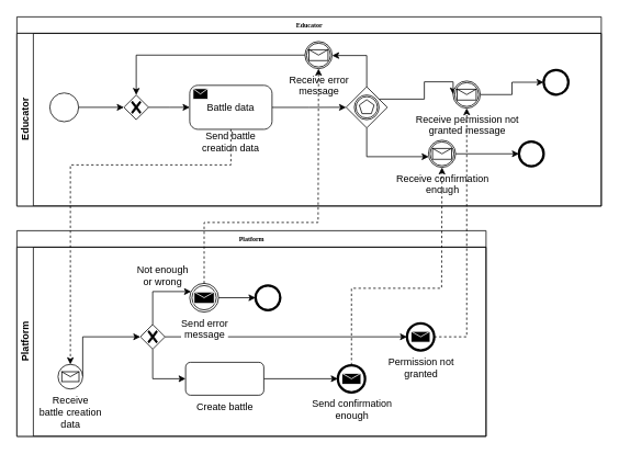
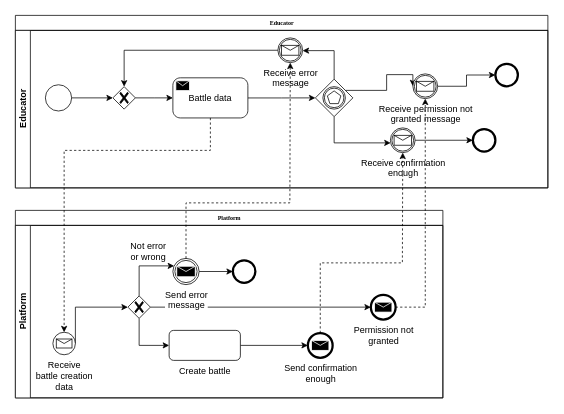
- <mxCell id="10" value="&lt;div&gt;Send battle&lt;/div&gt;&lt;div&gt;creation data&lt;/div&gt;" style="text;html=1;strokeColor=none;fillColor=none;align=center;verticalAlign=middle;whiteSpace=wrap;rounded=0;" parent="3" vertex="1"><mxGeometry x="205" y="116.75" width="110" height="30" as="geometry" /></mxCell>
- <mxCell id="32" value="&lt;div&gt;Not enough&lt;/div&gt;&lt;div&gt;or wrong&lt;br&gt;&lt;/div&gt;" style="text;html=1;strokeColor=none;fillColor=none;align=center;verticalAlign=middle;whiteSpace=wrap;rounded=0;" vertex="1" parent="24"><mxGeometry x="135" y="20" width="85" height="30" as="geometry" /></mxCell>
+ <mxCell id="32" value="&lt;div&gt;Not error&lt;/div&gt;&lt;div&gt;or wrong&lt;br&gt;&lt;/div&gt;" style="text;html=1;strokeColor=none;fillColor=none;align=center;verticalAlign=middle;whiteSpace=wrap;rounded=0;" vertex="1" parent="24"><mxGeometry x="135" y="20" width="85" height="30" as="geometry" /></mxCell>
